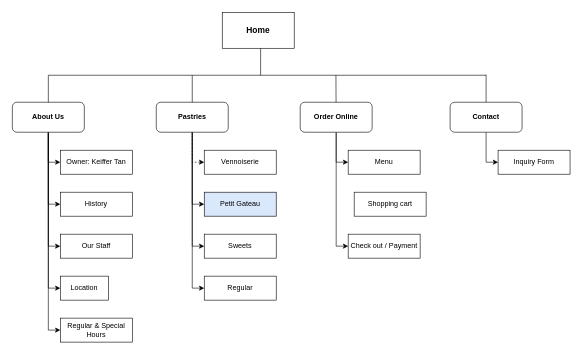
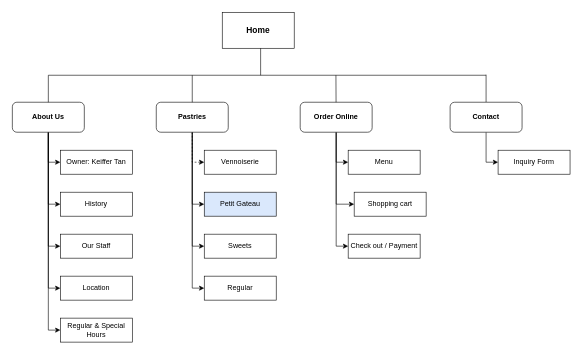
+ <mxCell id="15" style="edgeStyle=orthogonalEdgeStyle;rounded=0;orthogonalLoop=1;jettySize=auto;html=1;entryX=0;entryY=0.5;entryDx=0;entryDy=0;" edge="1" parent="1" source="17" target="32"><mxGeometry relative="1" as="geometry" /></mxCell>
- <mxCell id="34" value="Location" style="rounded=0;whiteSpace=wrap;html=1;" vertex="1" parent="1"><mxGeometry x="100" y="460" width="80" height="40" as="geometry" /></mxCell>
+ <mxCell id="34" value="Location" style="rounded=0;whiteSpace=wrap;html=1;" vertex="1" parent="1"><mxGeometry x="100" y="460" width="120" height="40" as="geometry" /></mxCell>
